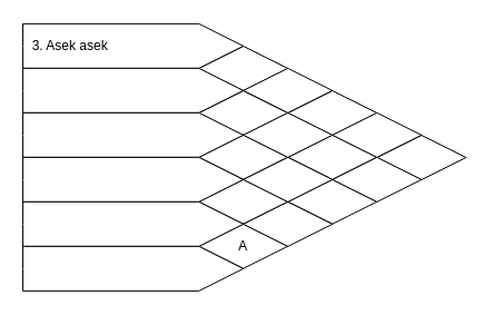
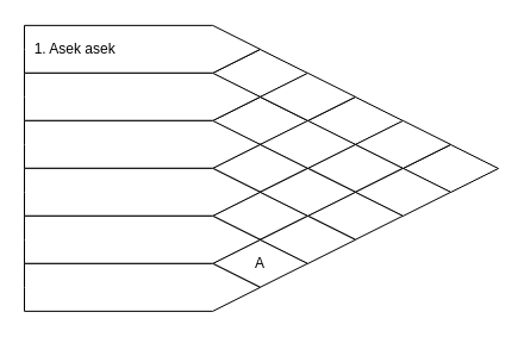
- <mxCell id="17" value="&lt;div align=&quot;left&quot;&gt;&amp;nbsp; 3. Asek asek&lt;/div&gt;" style="html=1;shadow=0;dashed=0;align=left;verticalAlign=middle;shape=mxgraph.arrows2.arrow;dy=0;dx=39.84;notch=0;" vertex="1" parent="1"><mxGeometry x="20" y="20.86" width="198" height="40" as="geometry" /></mxCell>
+ <mxCell id="17" value="&lt;div align=&quot;left&quot;&gt;&amp;nbsp; 1. Asek asek&lt;/div&gt;" style="html=1;shadow=0;dashed=0;align=left;verticalAlign=middle;shape=mxgraph.arrows2.arrow;dy=0;dx=39.84;notch=0;" vertex="1" parent="1"><mxGeometry x="20" y="20.86" width="198" height="40" as="geometry" /></mxCell>
